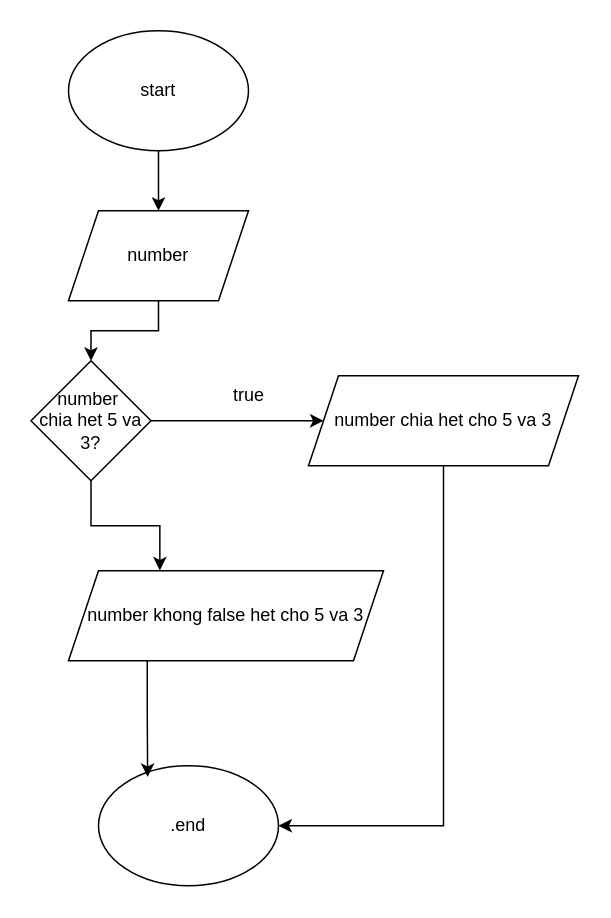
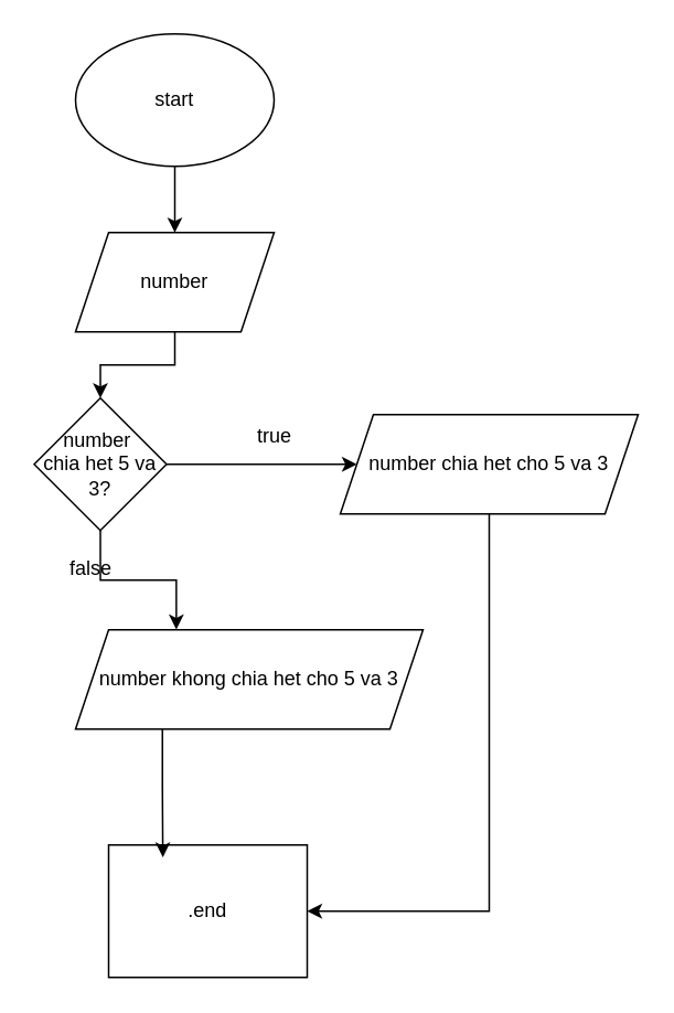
+ <mxCell id="13" value="false" style="text;html=1;align=center;verticalAlign=middle;resizable=0;points=[];autosize=1;strokeColor=none;fillColor=none;" parent="1" vertex="1"><mxGeometry x="29" y="328" width="50" height="30" as="geometry" /></mxCell>
- <mxCell id="11" value="number khong false het cho 5 va 3" style="shape=parallelogram;perimeter=parallelogramPerimeter;whiteSpace=wrap;html=1;fixedSize=1;" parent="1" vertex="1"><mxGeometry x="45" y="380" width="210" height="60" as="geometry" /></mxCell>
+ <mxCell id="11" value="number khong chia het cho 5 va 3" style="shape=parallelogram;perimeter=parallelogramPerimeter;whiteSpace=wrap;html=1;fixedSize=1;" parent="1" vertex="1"><mxGeometry x="45" y="380" width="210" height="60" as="geometry" /></mxCell>
- <mxCell id="14" value=".end" style="ellipse;whiteSpace=wrap;html=1;" parent="1" vertex="1"><mxGeometry x="65" y="510" width="120" height="80" as="geometry" /></mxCell>
+ <mxCell id="14" value=".end" style="whiteSpace=wrap;html=1;rounded=0;" parent="1" vertex="1"><mxGeometry x="65" y="510" width="120" height="80" as="geometry" /></mxCell>
